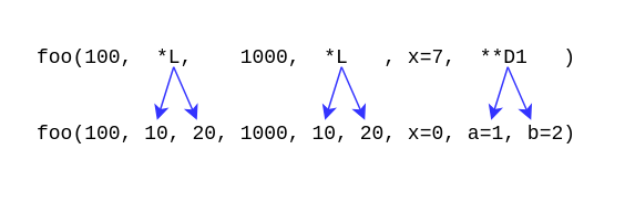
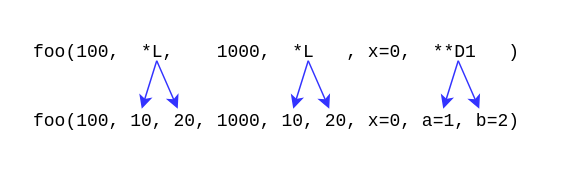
- <mxCell id="2" value="&lt;font face=&quot;Courier New&quot;&gt;foo(100,&amp;nbsp; *L,&amp;nbsp; &amp;nbsp; 1000,&amp;nbsp; *L&amp;nbsp; &amp;nbsp;, x=7,&amp;nbsp; **D1&amp;nbsp; &amp;nbsp;)&lt;br&gt;&lt;br&gt;&lt;br&gt;foo(100, 10, 20, 1000, 10, 20, x=0, a=1, b=2)&amp;nbsp;&lt;br&gt;&lt;/font&gt;" style="text;html=1;strokeColor=none;fillColor=none;align=left;verticalAlign=top;whiteSpace=wrap;rounded=0;" vertex="1" parent="1"><mxGeometry x="20" y="20" width="340" height="80" as="geometry" /></mxCell>
+ <mxCell id="2" value="&lt;font face=&quot;Courier New&quot;&gt;foo(100,&amp;nbsp; *L,&amp;nbsp; &amp;nbsp; 1000,&amp;nbsp; *L&amp;nbsp; &amp;nbsp;, x=0,&amp;nbsp; **D1&amp;nbsp; &amp;nbsp;)&lt;br&gt;&lt;br&gt;&lt;br&gt;foo(100, 10, 20, 1000, 10, 20, x=0, a=1, b=2)&amp;nbsp;&lt;br&gt;&lt;/font&gt;" style="text;html=1;strokeColor=none;fillColor=none;align=left;verticalAlign=top;whiteSpace=wrap;rounded=0;" vertex="1" parent="1"><mxGeometry x="20" y="20" width="340" height="80" as="geometry" /></mxCell>
